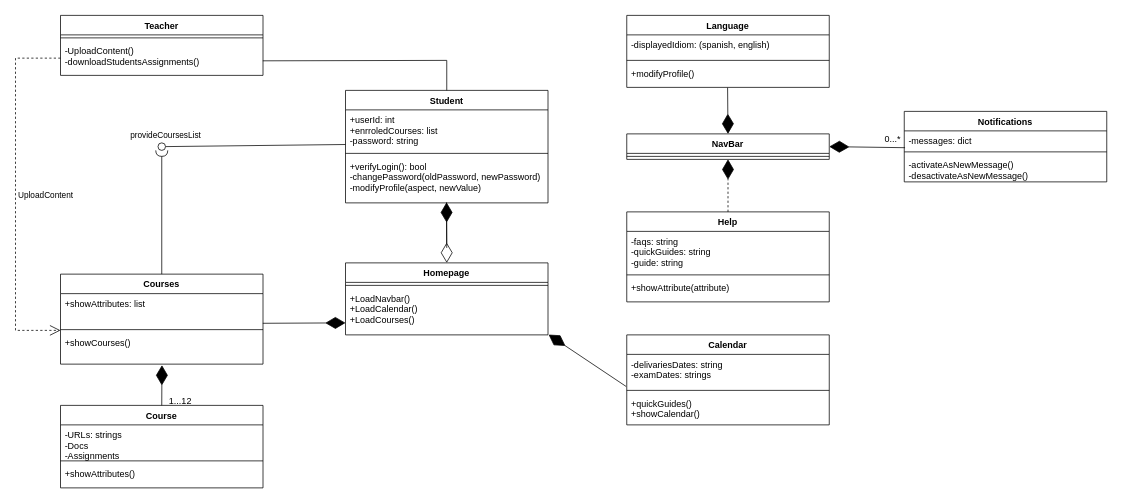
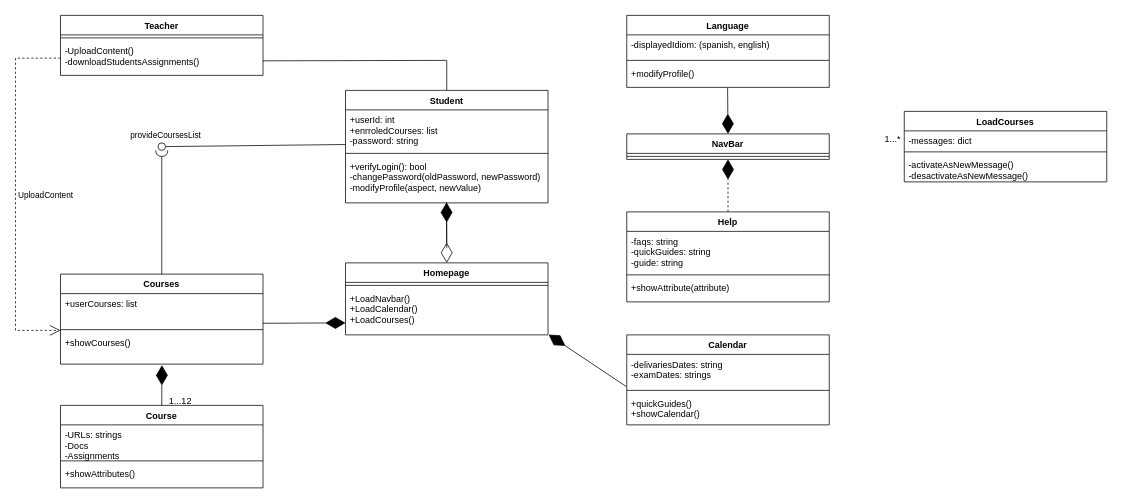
- <mxCell id="22" value="Notifications" style="swimlane;fontStyle=1;align=center;verticalAlign=top;childLayout=stackLayout;horizontal=1;startSize=26;horizontalStack=0;resizeParent=1;resizeParentMax=0;resizeLast=0;collapsible=1;marginBottom=0;" vertex="1" parent="1"><mxGeometry x="1205" y="148" width="270" height="94" as="geometry" /></mxCell>
+ <mxCell id="22" value="LoadCourses" style="swimlane;fontStyle=1;align=center;verticalAlign=top;childLayout=stackLayout;horizontal=1;startSize=26;horizontalStack=0;resizeParent=1;resizeParentMax=0;resizeLast=0;collapsible=1;marginBottom=0;" vertex="1" parent="1"><mxGeometry x="1205" y="148" width="270" height="94" as="geometry" /></mxCell>
- <mxCell id="52" value="0...*" style="text;html=1;strokeColor=none;fillColor=none;align=center;verticalAlign=middle;whiteSpace=wrap;rounded=0;" vertex="1" parent="1"><mxGeometry x="1160" y="170" width="60" height="30" as="geometry" /></mxCell>
+ <mxCell id="52" value="1...*" style="text;html=1;strokeColor=none;fillColor=none;align=center;verticalAlign=middle;whiteSpace=wrap;rounded=0;" vertex="1" parent="1"><mxGeometry x="1160" y="170" width="60" height="30" as="geometry" /></mxCell>
- <mxCell id="26" value="" style="endArrow=diamondThin;endFill=1;endSize=24;html=1;rounded=0;entryX=1;entryY=0.5;entryDx=0;entryDy=0;exitX=0.004;exitY=0.934;exitDx=0;exitDy=0;exitPerimeter=0;" edge="1" parent="1" source="23" target="10"><mxGeometry width="160" relative="1" as="geometry"><mxPoint x="1185" y="260" as="sourcePoint" /><mxPoint x="980" y="222" as="targetPoint" /></mxGeometry></mxCell>
- <mxCell id="34" value="+showAttributes: list" style="text;strokeColor=none;fillColor=none;align=left;verticalAlign=top;spacingLeft=4;spacingRight=4;overflow=hidden;rotatable=0;points=[[0,0.5],[1,0.5]];portConstraint=eastwest;" vertex="1" parent="33"><mxGeometry y="26" width="270" height="44" as="geometry" /></mxCell>
+ <mxCell id="34" value="+userCourses: list" style="text;strokeColor=none;fillColor=none;align=left;verticalAlign=top;spacingLeft=4;spacingRight=4;overflow=hidden;rotatable=0;points=[[0,0.5],[1,0.5]];portConstraint=eastwest;" vertex="1" parent="33"><mxGeometry y="26" width="270" height="44" as="geometry" /></mxCell>
